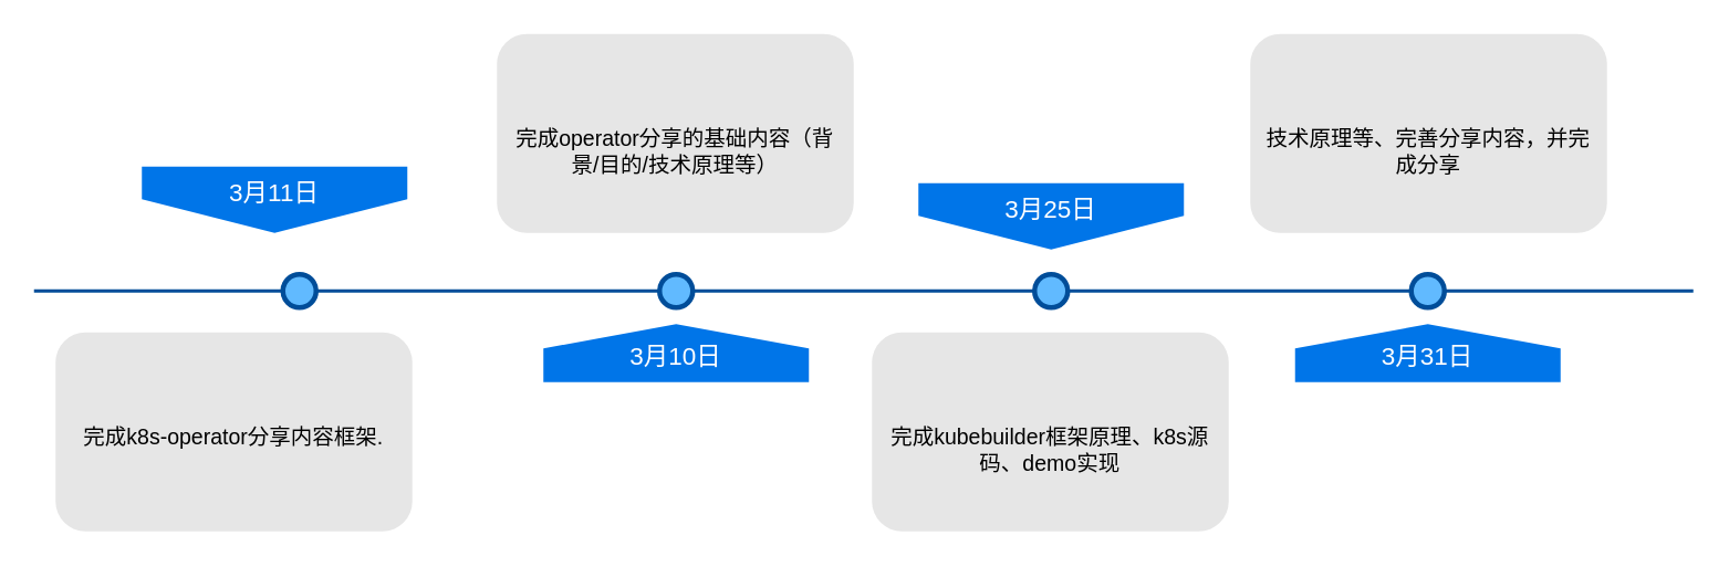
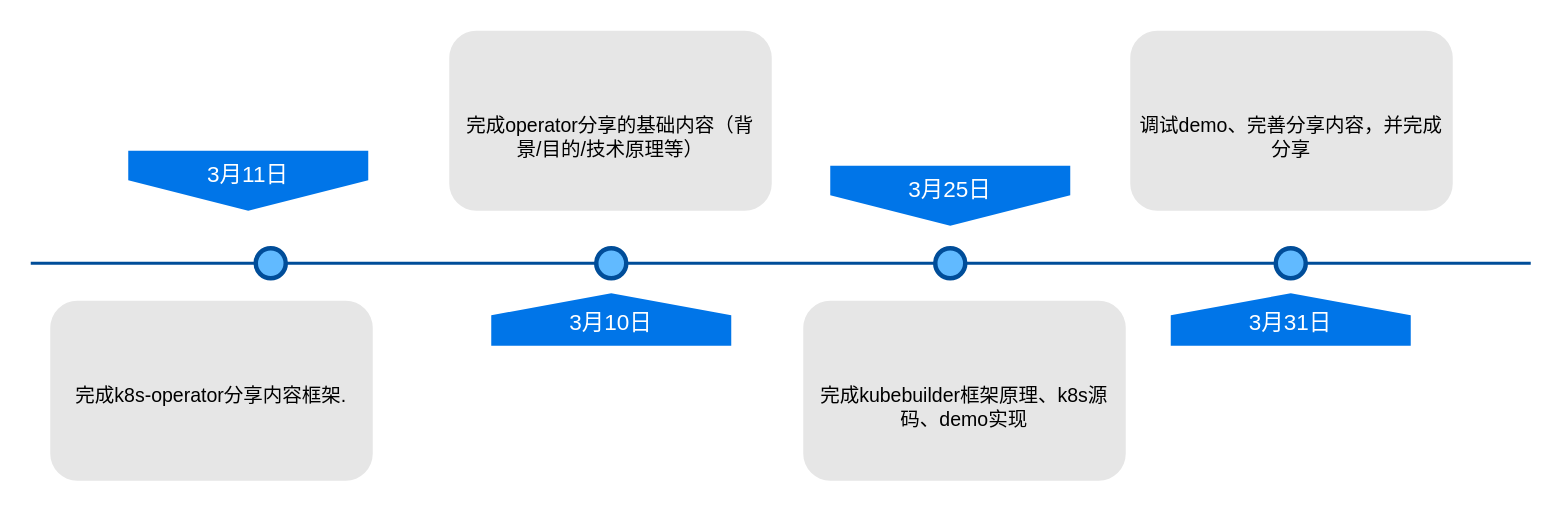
- <mxCell id="14" value="&lt;h1&gt;&lt;br&gt;&lt;/h1&gt;&lt;p&gt;技术原理等、完善分享内容，并完成分享&lt;/p&gt;" style="text;html=1;spacing=5;spacingTop=-20;whiteSpace=wrap;overflow=hidden;strokeColor=none;strokeWidth=3;fillColor=#E6E6E6;fontSize=13;fontColor=#000000;align=center;rounded=1;" vertex="1" parent="1"><mxGeometry x="753" y="20" width="215" height="120" as="geometry" /></mxCell>
+ <mxCell id="14" value="&lt;h1&gt;&lt;br&gt;&lt;/h1&gt;&lt;p&gt;调试demo、完善分享内容，并完成分享&lt;/p&gt;" style="text;html=1;spacing=5;spacingTop=-20;whiteSpace=wrap;overflow=hidden;strokeColor=none;strokeWidth=3;fillColor=#E6E6E6;fontSize=13;fontColor=#000000;align=center;rounded=1;" vertex="1" parent="1"><mxGeometry x="753" y="20" width="215" height="120" as="geometry" /></mxCell>
- <mxCell id="13" value="&lt;h1&gt;&lt;br&gt;&lt;/h1&gt;&lt;p&gt;完成kubebuilder框架原理、k8s源码、demo实现&lt;/p&gt;" style="text;html=1;spacing=5;spacingTop=-20;whiteSpace=wrap;overflow=hidden;strokeColor=none;strokeWidth=3;fillColor=#E6E6E6;fontSize=13;fontColor=#000000;align=center;rounded=1;" vertex="1" parent="1"><mxGeometry x="525" y="200" width="215" height="120" as="geometry" /></mxCell>
+ <mxCell id="13" value="&lt;h1&gt;&lt;br&gt;&lt;/h1&gt;&lt;p&gt;完成kubebuilder框架原理、k8s源码、demo实现&lt;/p&gt;" style="text;html=1;spacing=5;spacingTop=-20;whiteSpace=wrap;overflow=hidden;strokeColor=none;strokeWidth=3;fillColor=#E6E6E6;fontSize=13;fontColor=#000000;align=center;rounded=1;" vertex="1" parent="1"><mxGeometry x="535" y="200" width="215" height="120" as="geometry" /></mxCell>
